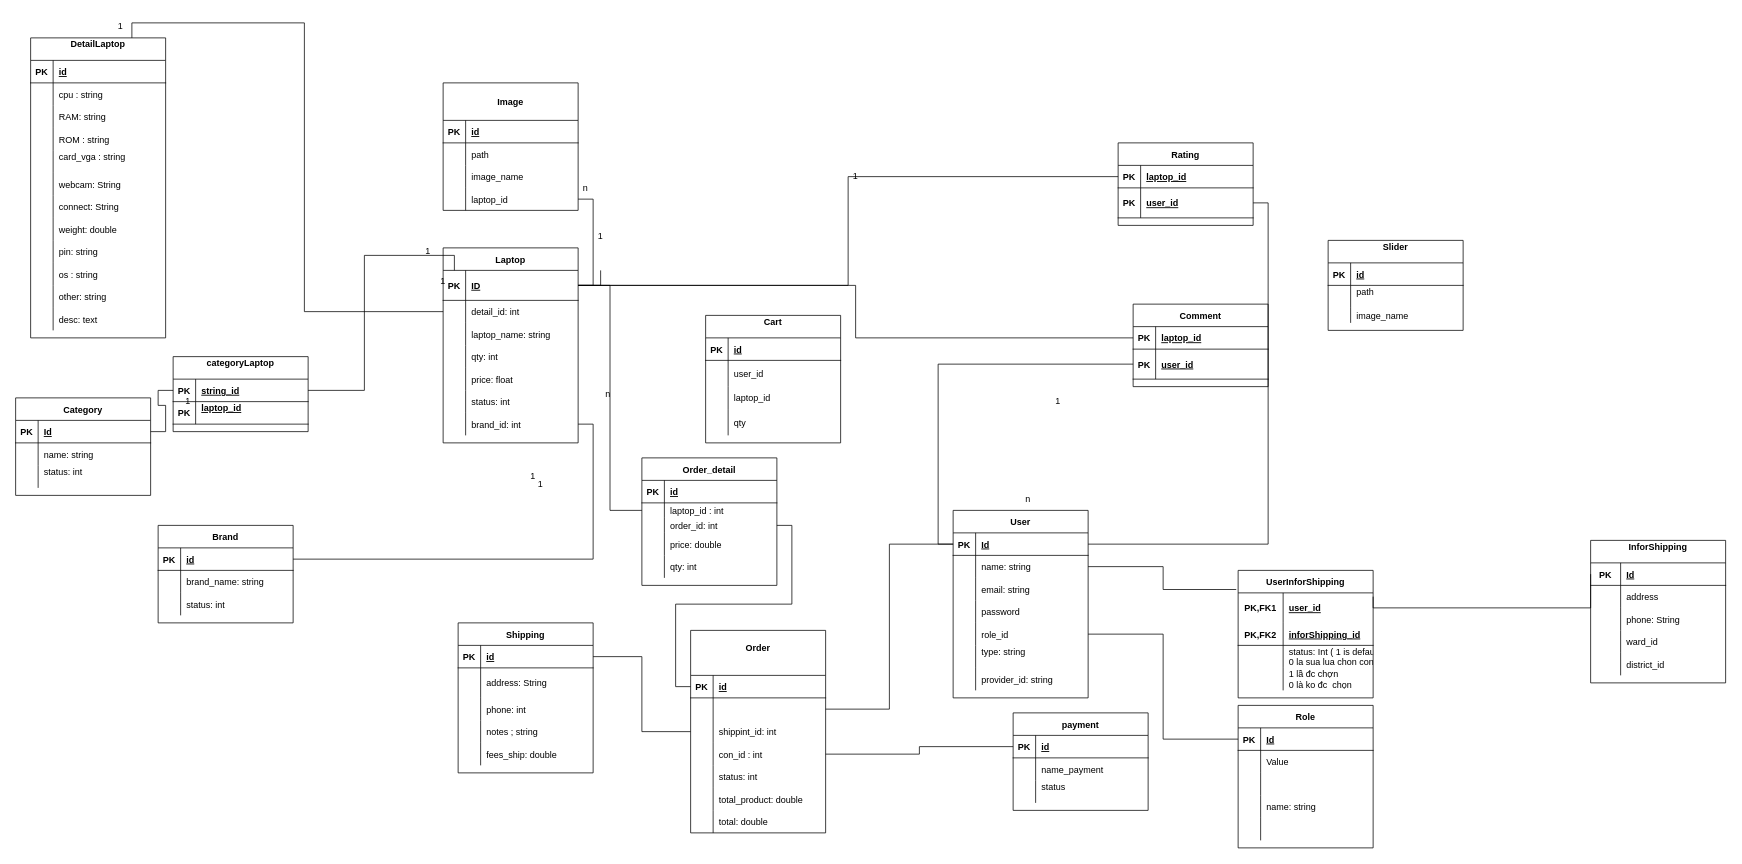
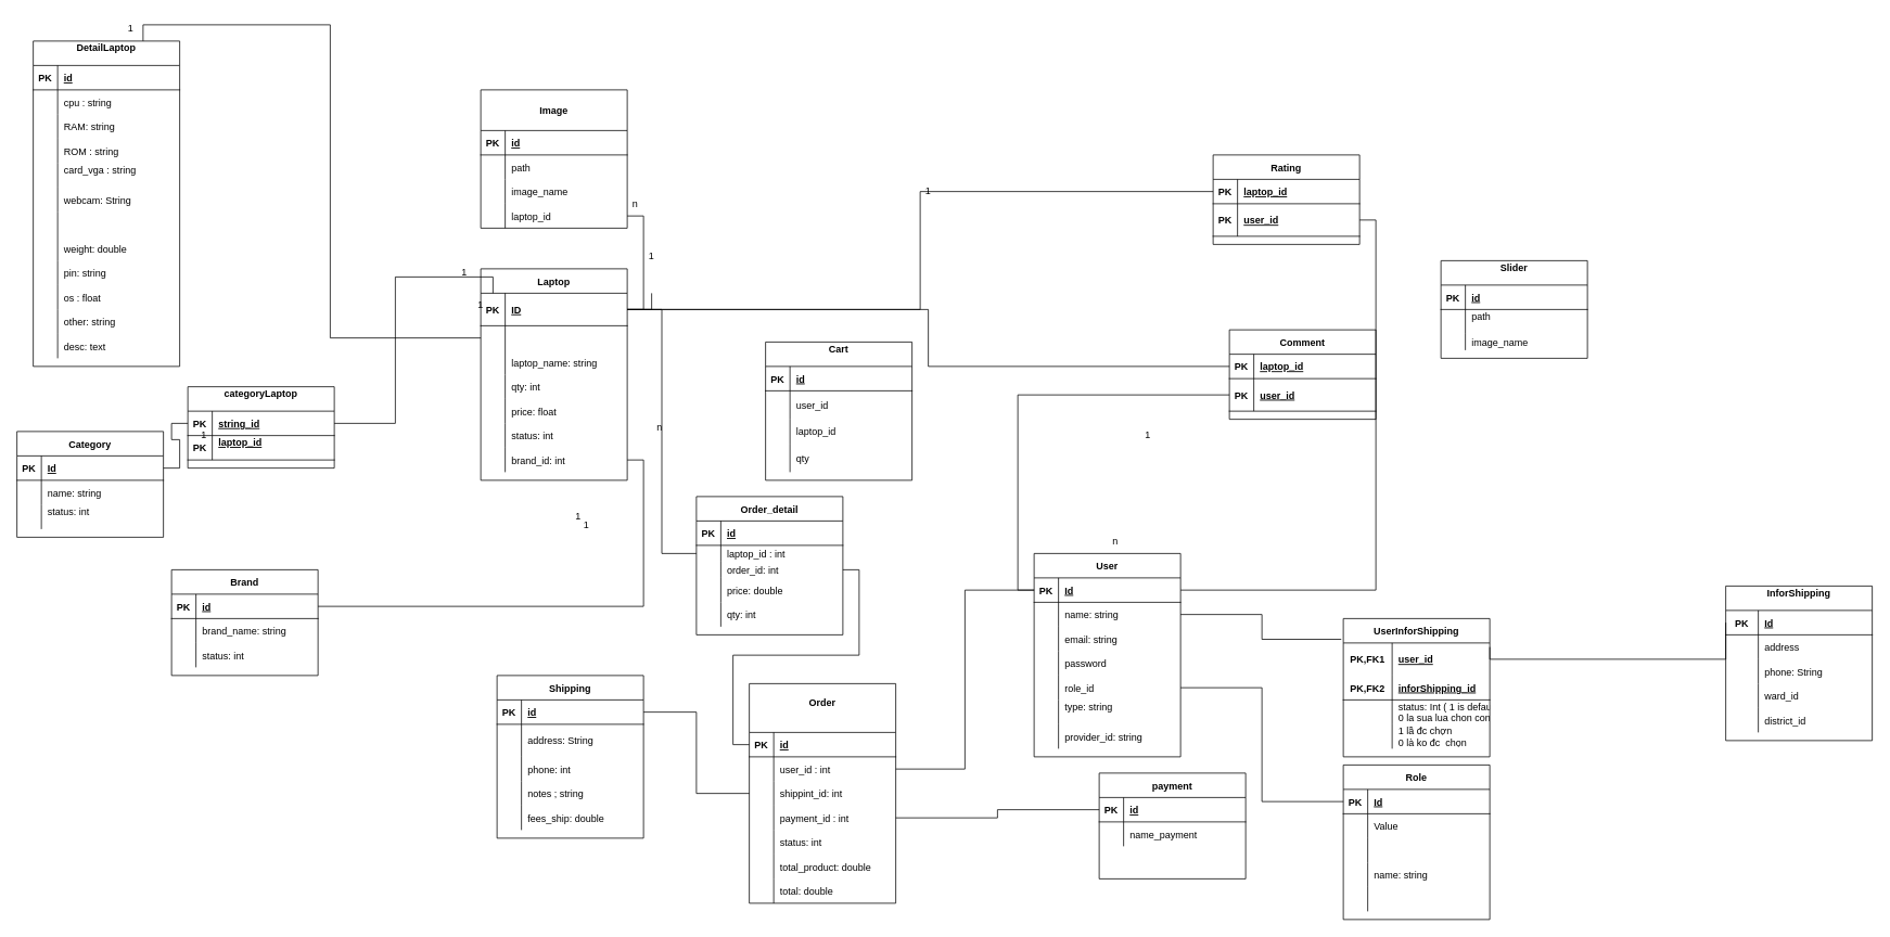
- <mxCell id="116" value="connect: String" style="shape=partialRectangle;connectable=0;fillColor=none;top=0;left=0;bottom=0;right=0;align=left;spacingLeft=6;overflow=hidden;" parent="114" vertex="1"><mxGeometry x="30" width="150" height="30" as="geometry"><mxRectangle width="150" height="30" as="alternateBounds" /></mxGeometry></mxCell>
- <mxCell id="125" value="os : string " style="shape=partialRectangle;connectable=0;fillColor=none;top=0;left=0;bottom=0;right=0;align=left;spacingLeft=6;overflow=hidden;" parent="123" vertex="1"><mxGeometry x="30" width="150" height="30" as="geometry"><mxRectangle width="150" height="30" as="alternateBounds" /></mxGeometry></mxCell>
+ <mxCell id="125" value="os : float " style="shape=partialRectangle;connectable=0;fillColor=none;top=0;left=0;bottom=0;right=0;align=left;spacingLeft=6;overflow=hidden;" parent="123" vertex="1"><mxGeometry x="30" width="150" height="30" as="geometry"><mxRectangle width="150" height="30" as="alternateBounds" /></mxGeometry></mxCell>
- <mxCell id="79" value="detail_id: int" style="shape=partialRectangle;connectable=0;fillColor=none;top=0;left=0;bottom=0;right=0;align=left;spacingLeft=6;overflow=hidden;" parent="77" vertex="1"><mxGeometry x="30" width="150" height="30" as="geometry"><mxRectangle width="150" height="30" as="alternateBounds" /></mxGeometry></mxCell>
+ <mxCell id="138" value="user_id : int" style="shape=partialRectangle;connectable=0;fillColor=none;top=0;left=0;bottom=0;right=0;align=left;spacingLeft=6;overflow=hidden;" parent="136" vertex="1"><mxGeometry x="30" width="150" height="30" as="geometry"><mxRectangle width="150" height="30" as="alternateBounds" /></mxGeometry></mxCell>
- <mxCell id="144" value="con_id : int" style="shape=partialRectangle;connectable=0;fillColor=none;top=0;left=0;bottom=0;right=0;align=left;spacingLeft=6;overflow=hidden;" parent="142" vertex="1"><mxGeometry x="30" width="150" height="30" as="geometry"><mxRectangle width="150" height="30" as="alternateBounds" /></mxGeometry></mxCell>
+ <mxCell id="144" value="payment_id : int" style="shape=partialRectangle;connectable=0;fillColor=none;top=0;left=0;bottom=0;right=0;align=left;spacingLeft=6;overflow=hidden;" parent="142" vertex="1"><mxGeometry x="30" width="150" height="30" as="geometry"><mxRectangle width="150" height="30" as="alternateBounds" /></mxGeometry></mxCell>
- <mxCell id="179" value="status&#10;" style="shape=partialRectangle;connectable=0;fillColor=none;top=0;left=0;bottom=0;right=0;align=left;spacingLeft=6;overflow=hidden;" parent="177" vertex="1"><mxGeometry x="30" width="150" height="30" as="geometry"><mxRectangle width="150" height="30" as="alternateBounds" /></mxGeometry></mxCell>
